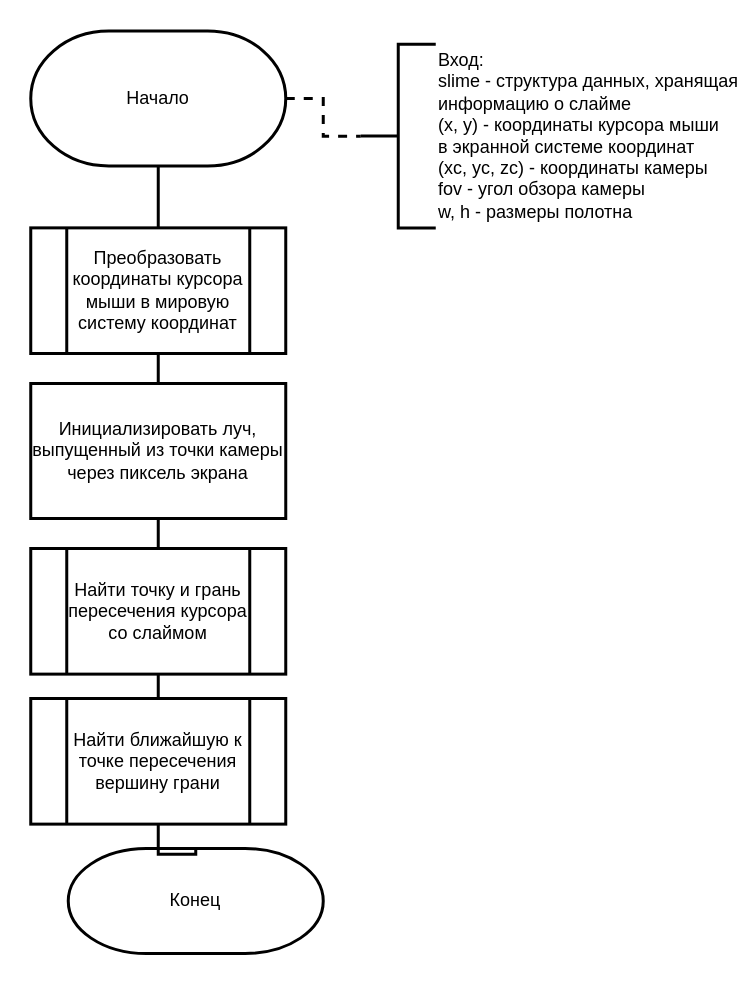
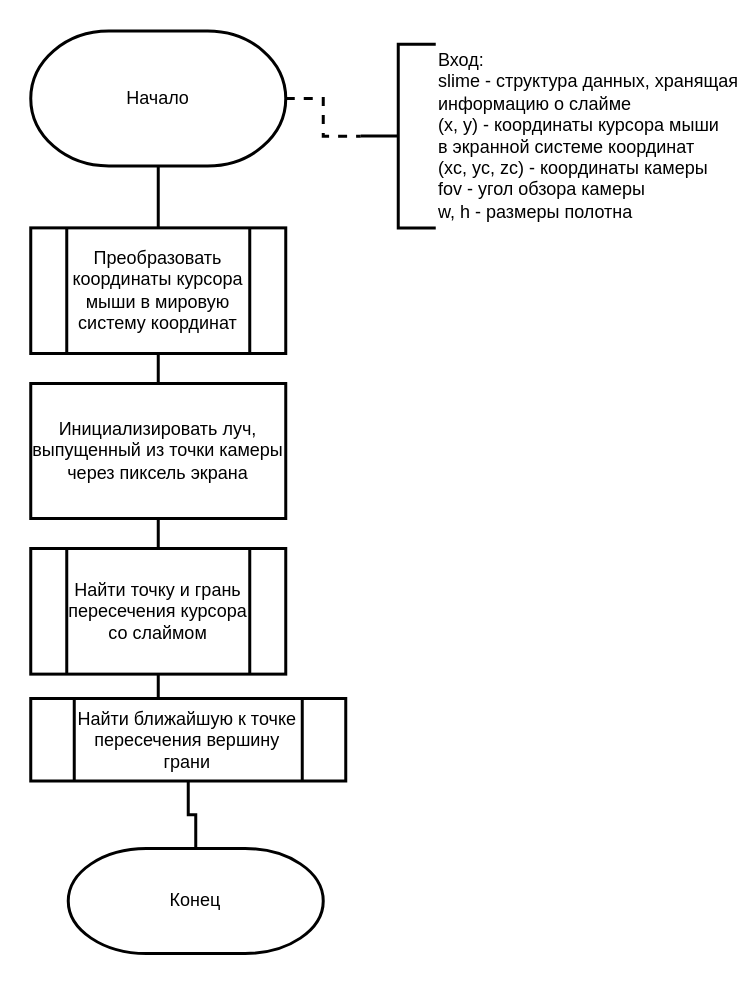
- <mxCell id="14" value="Найти ближайшую к точке пересечения вершину грани" style="verticalLabelPosition=middle;verticalAlign=middle;html=1;shape=process;whiteSpace=wrap;rounded=0;size=0.14;arcSize=6;strokeWidth=2;labelPosition=center;align=center;" vertex="1" parent="1"><mxGeometry x="20" y="465" width="170" height="83.75" as="geometry" /></mxCell>
+ <mxCell id="14" value="Найти ближайшую к точке пересечения вершину грани" style="verticalLabelPosition=middle;verticalAlign=middle;html=1;shape=process;whiteSpace=wrap;rounded=0;size=0.14;arcSize=6;strokeWidth=2;labelPosition=center;align=center;" vertex="1" parent="1"><mxGeometry x="20" y="465" width="210" height="55" as="geometry" /></mxCell>
